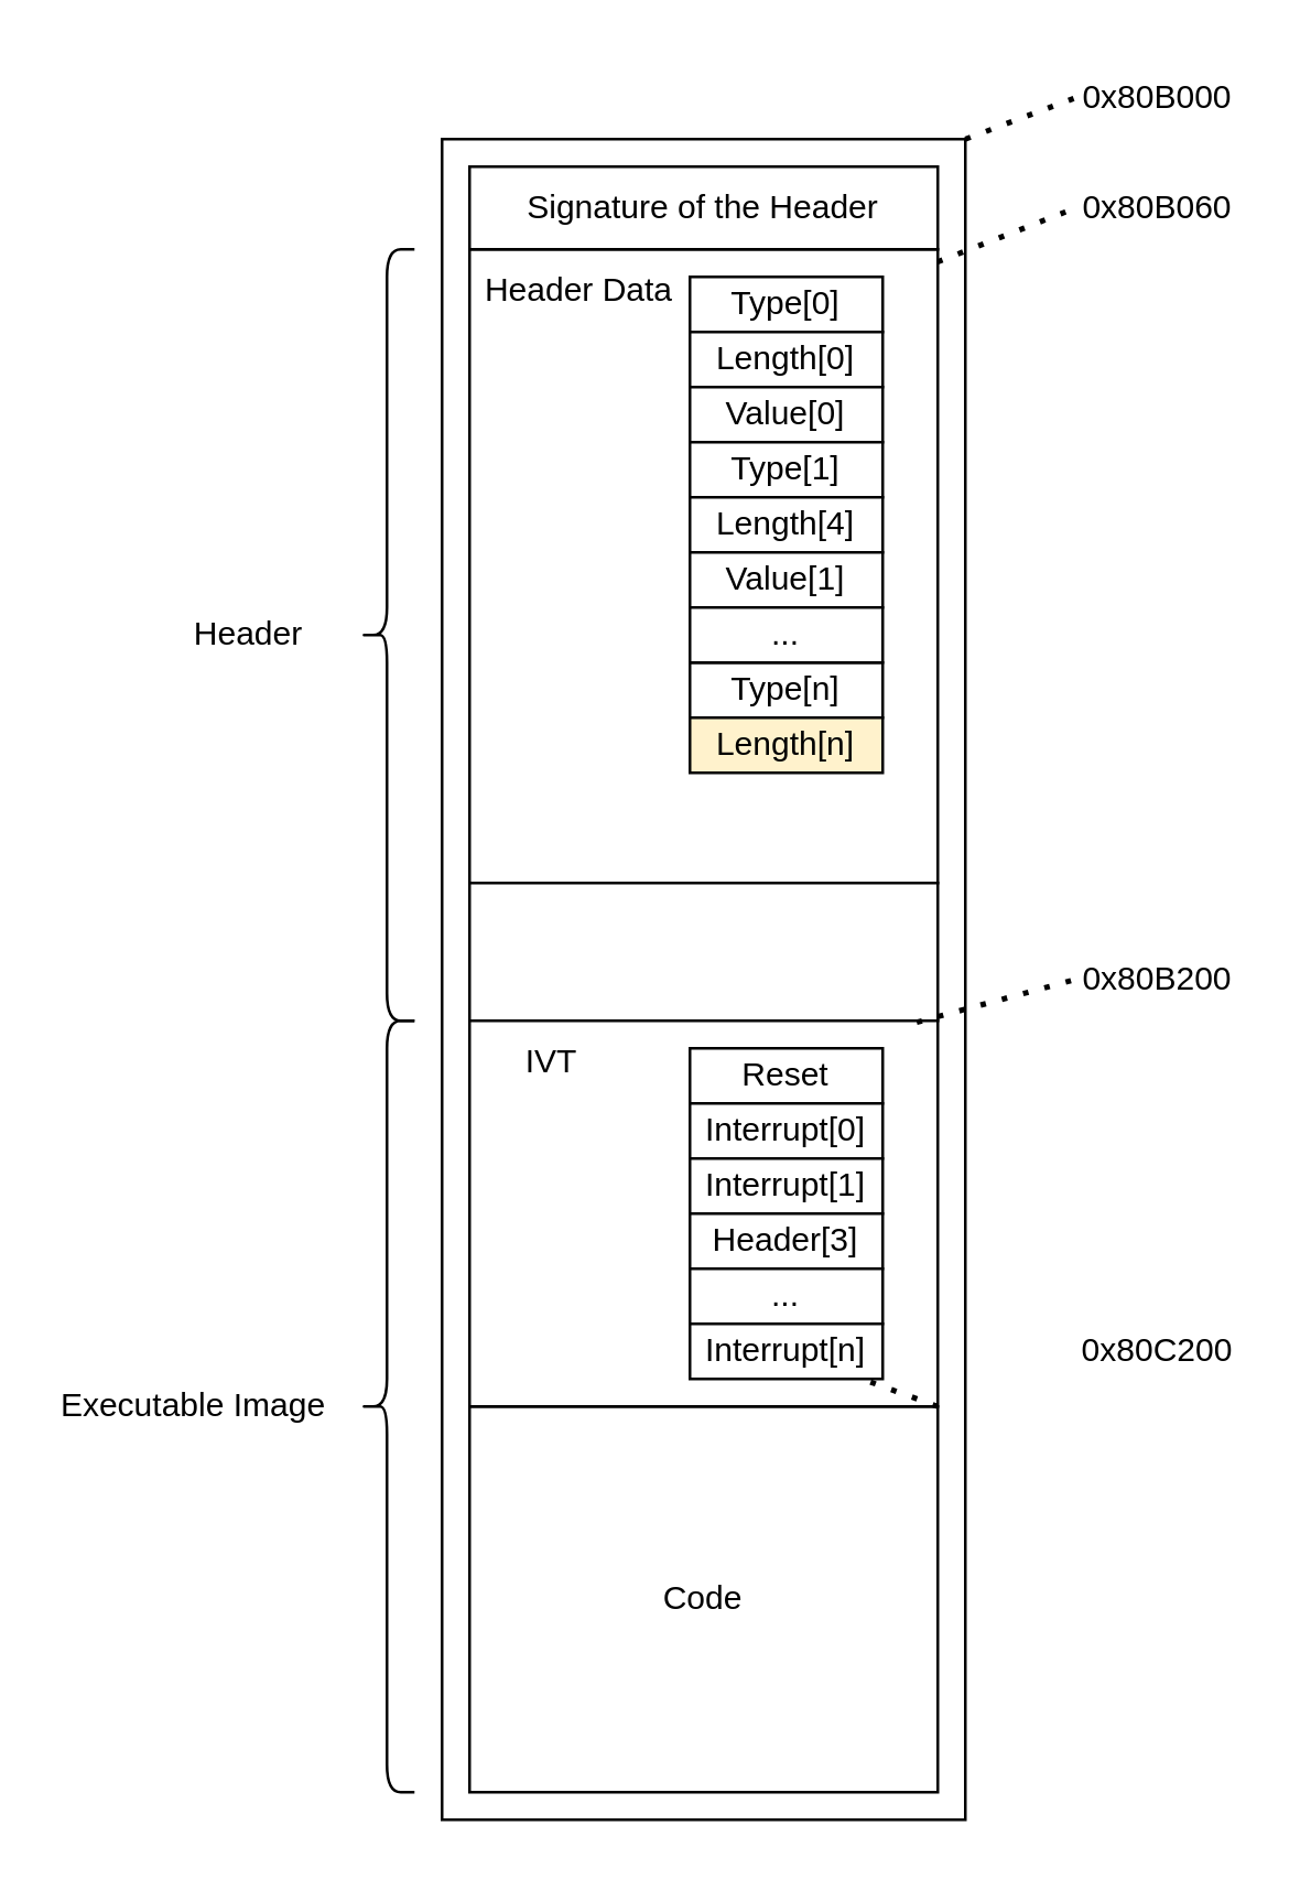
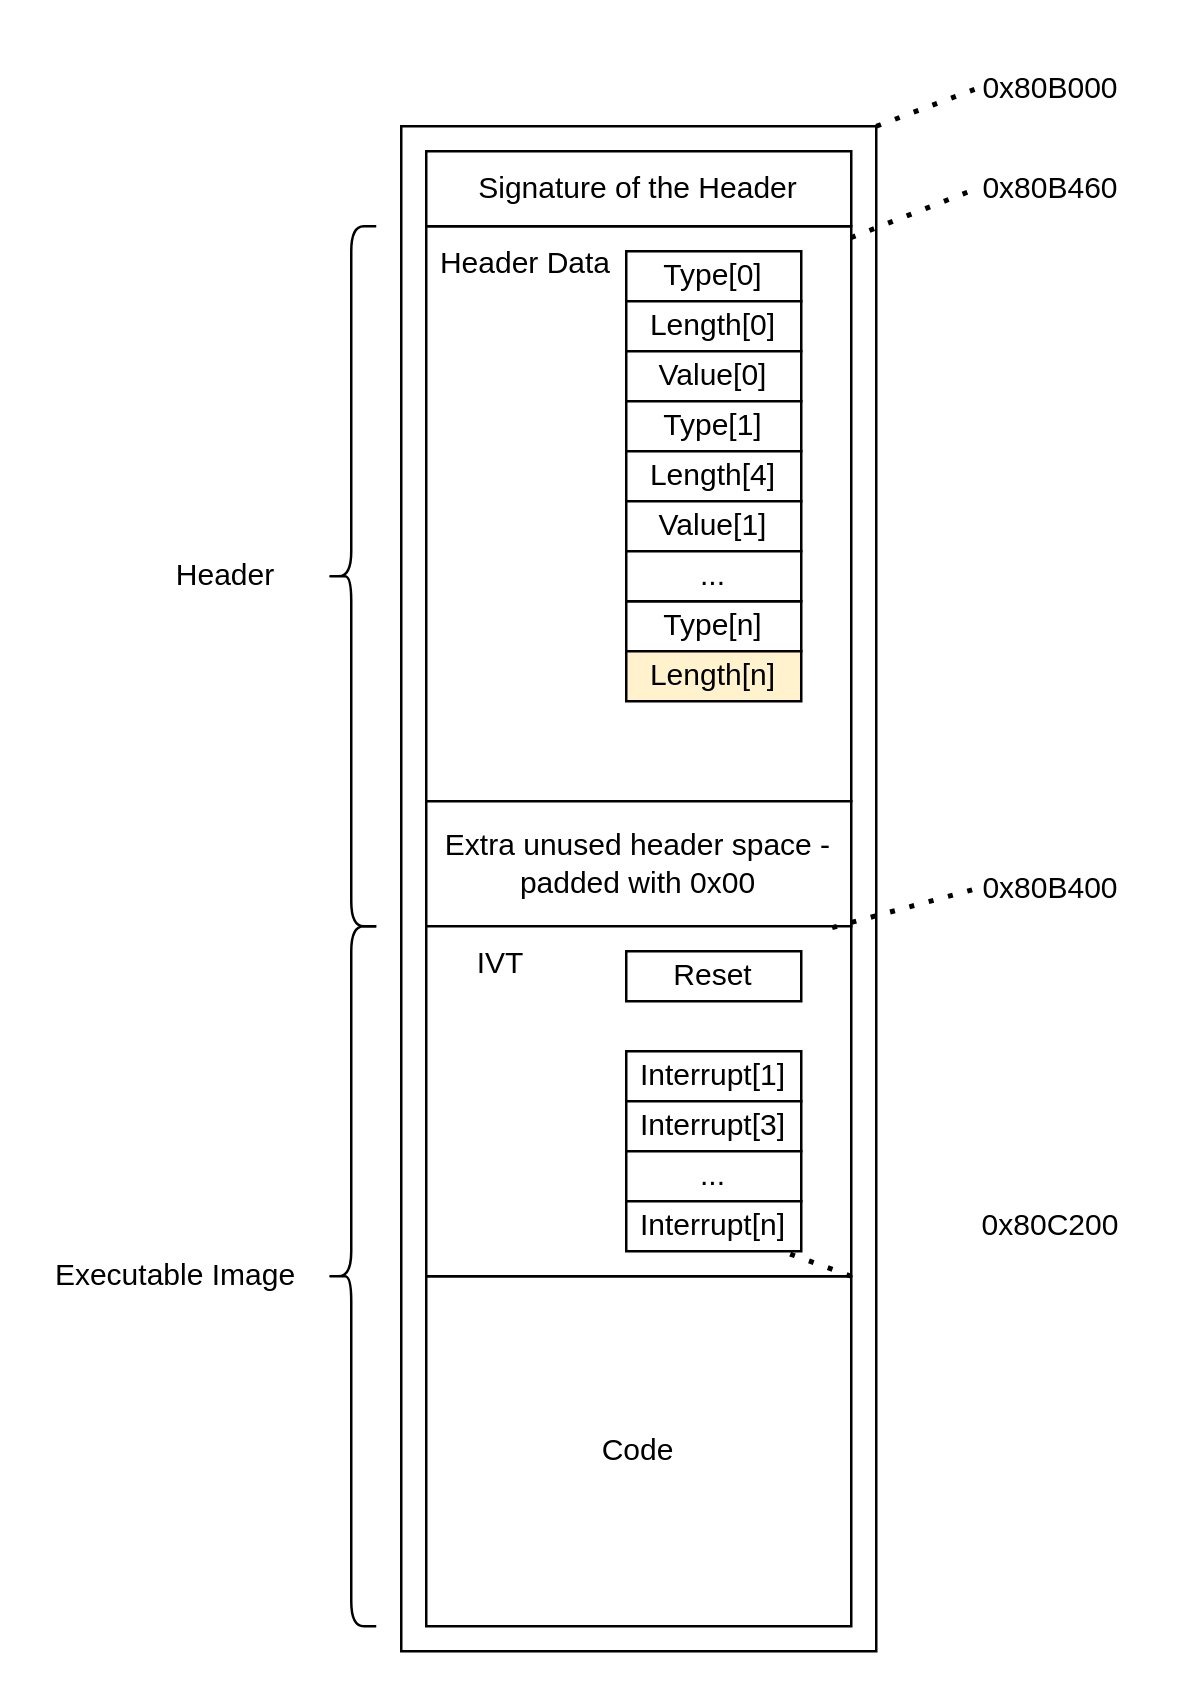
- <mxCell id="18" value="0x80B060" style="text;html=1;strokeColor=none;fillColor=none;align=center;verticalAlign=middle;whiteSpace=wrap;rounded=0;" parent="1" vertex="1"><mxGeometry x="390" y="60" width="60" height="30" as="geometry" /></mxCell>
+ <mxCell id="18" value="0x80B460" style="text;html=1;strokeColor=none;fillColor=none;align=center;verticalAlign=middle;whiteSpace=wrap;rounded=0;" parent="1" vertex="1"><mxGeometry x="390" y="60" width="60" height="30" as="geometry" /></mxCell>
+ <mxCell id="21" value="Extra unused header space - padded with 0x00" style="text;html=1;strokeColor=none;fillColor=none;align=center;verticalAlign=middle;whiteSpace=wrap;rounded=0;" parent="1" vertex="1"><mxGeometry x="175" y="330" width="160" height="30" as="geometry" /></mxCell>
- <mxCell id="31" value="0x80B200" style="text;html=1;strokeColor=none;fillColor=none;align=center;verticalAlign=middle;whiteSpace=wrap;rounded=0;" parent="1" vertex="1"><mxGeometry x="390" y="340" width="60" height="30" as="geometry" /></mxCell>
+ <mxCell id="31" value="0x80B400" style="text;html=1;strokeColor=none;fillColor=none;align=center;verticalAlign=middle;whiteSpace=wrap;rounded=0;" parent="1" vertex="1"><mxGeometry x="390" y="340" width="60" height="30" as="geometry" /></mxCell>
- <mxCell id="25" value="Interrupt[0]" style="rounded=0;whiteSpace=wrap;html=1;" parent="1" vertex="1"><mxGeometry x="250" y="400" width="70" height="20" as="geometry" /></mxCell>
- <mxCell id="27" value="Header[3]" style="rounded=0;whiteSpace=wrap;html=1;" parent="1" vertex="1"><mxGeometry x="250" y="440" width="70" height="20" as="geometry" /></mxCell>
+ <mxCell id="27" value="Interrupt[3]" style="rounded=0;whiteSpace=wrap;html=1;" parent="1" vertex="1"><mxGeometry x="250" y="440" width="70" height="20" as="geometry" /></mxCell>
